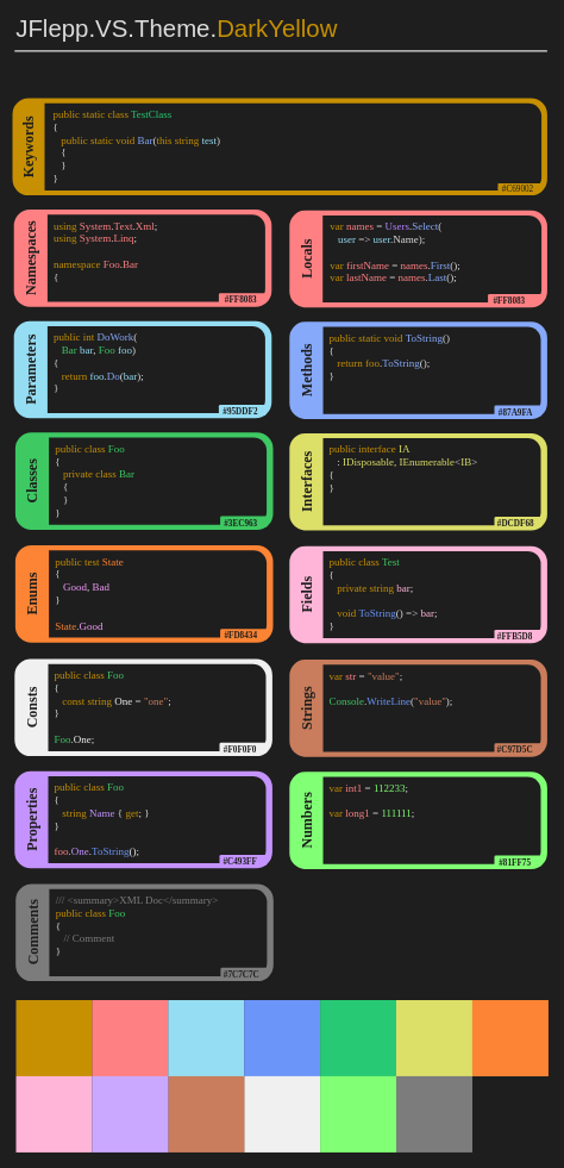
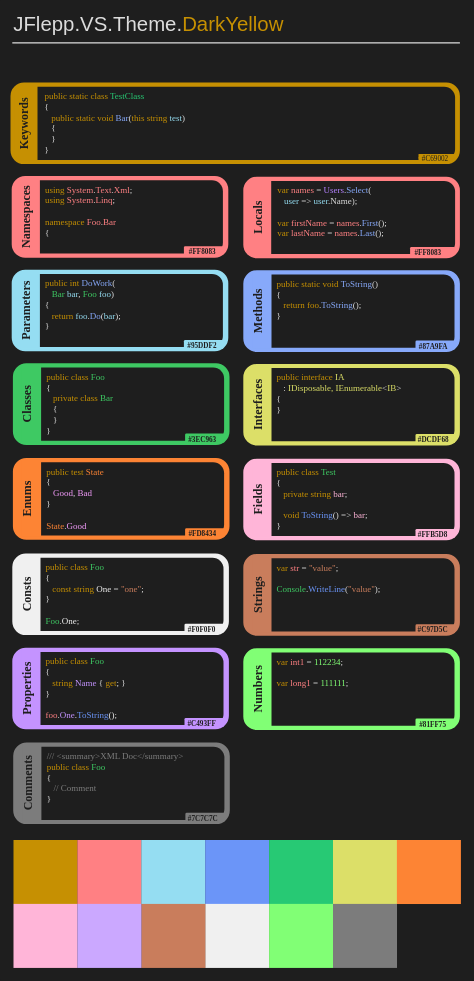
- <mxCell id="106" value="&lt;font color=&quot;#c69002&quot;&gt;var &lt;/font&gt;&lt;font color=&quot;#ff8083&quot;&gt;int1 &lt;/font&gt;= &lt;font color=&quot;#81ff75&quot;&gt;112233&lt;/font&gt;;&lt;br&gt;&lt;br&gt;&lt;font color=&quot;#c69002&quot;&gt;var &lt;/font&gt;&lt;font color=&quot;#ff8083&quot;&gt;long1&lt;/font&gt;&lt;font color=&quot;#c69002&quot;&gt; &lt;/font&gt;= &lt;font color=&quot;#81ff75&quot;&gt;111111&lt;/font&gt;;" style="text;html=1;strokeColor=none;fillColor=none;align=left;verticalAlign=top;whiteSpace=wrap;rounded=0;shadow=0;glass=0;comic=0;fontFamily=Cascadia Code;fontSize=15;fontColor=#DCDCDC;horizontal=1;" parent="101" vertex="1"><mxGeometry x="51" y="7" width="254" height="122" as="geometry" /></mxCell>
+ <mxCell id="106" value="&lt;font color=&quot;#c69002&quot;&gt;var &lt;/font&gt;&lt;font color=&quot;#ff8083&quot;&gt;int1 &lt;/font&gt;= &lt;font color=&quot;#81ff75&quot;&gt;112234&lt;/font&gt;;&lt;br&gt;&lt;br&gt;&lt;font color=&quot;#c69002&quot;&gt;var &lt;/font&gt;&lt;font color=&quot;#ff8083&quot;&gt;long1&lt;/font&gt;&lt;font color=&quot;#c69002&quot;&gt; &lt;/font&gt;= &lt;font color=&quot;#81ff75&quot;&gt;111111&lt;/font&gt;;" style="text;html=1;strokeColor=none;fillColor=none;align=left;verticalAlign=top;whiteSpace=wrap;rounded=0;shadow=0;glass=0;comic=0;fontFamily=Cascadia Code;fontSize=15;fontColor=#DCDCDC;horizontal=1;" parent="101" vertex="1"><mxGeometry x="51" y="7" width="254" height="122" as="geometry" /></mxCell>
